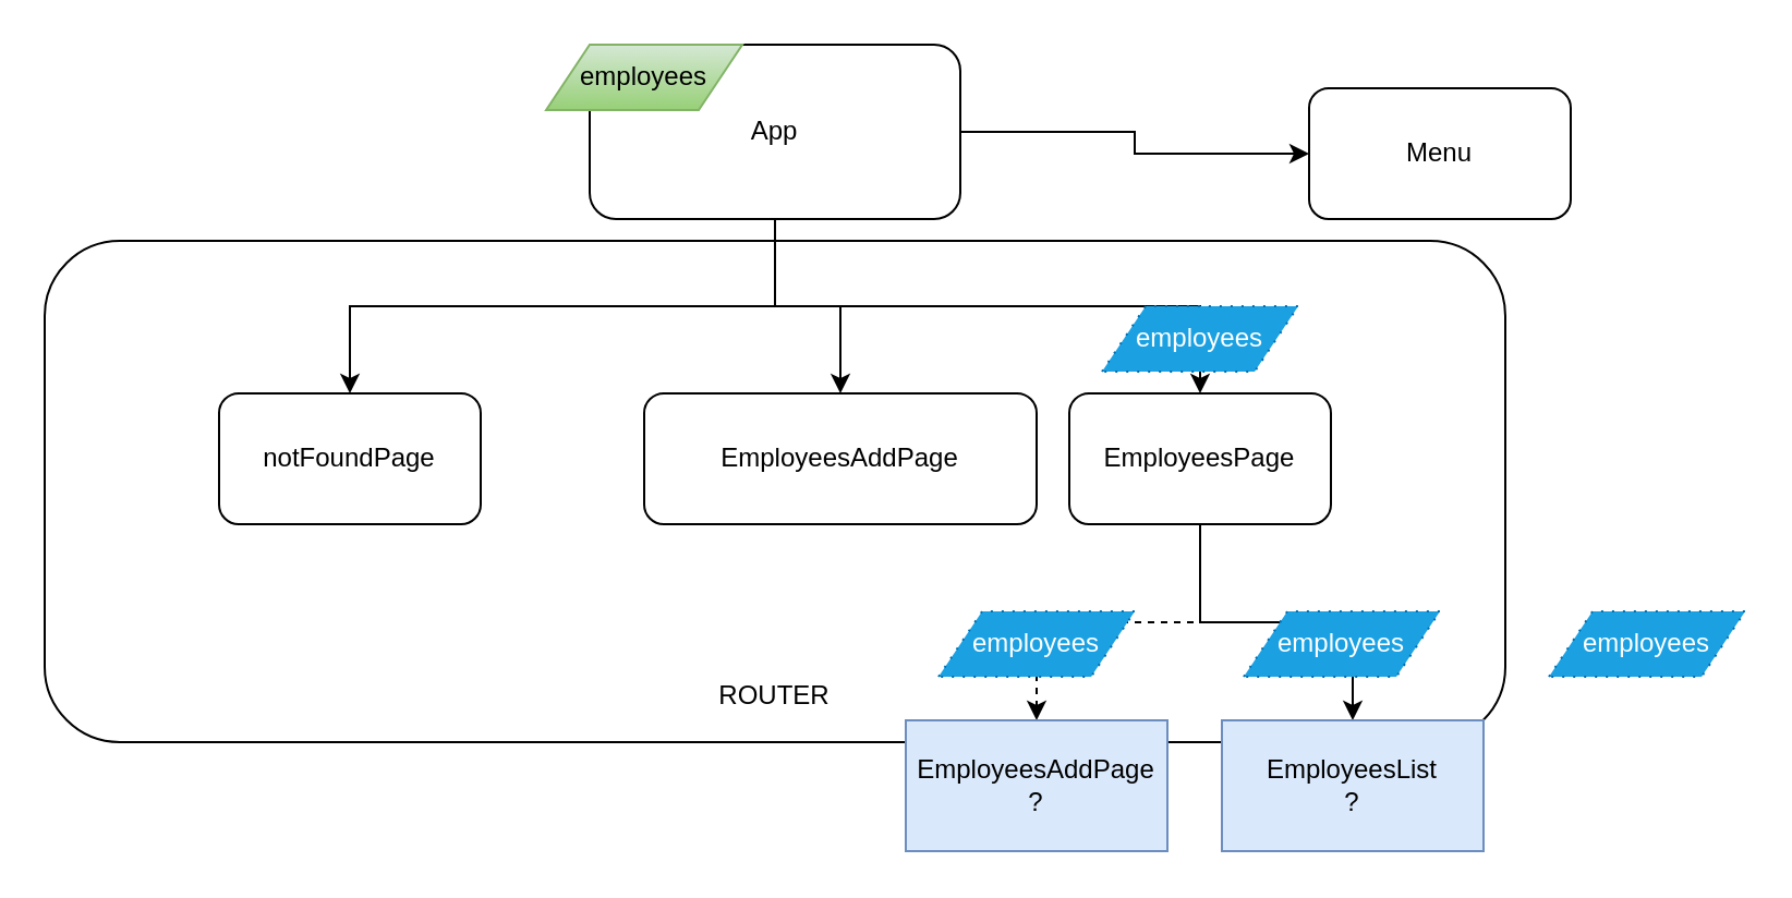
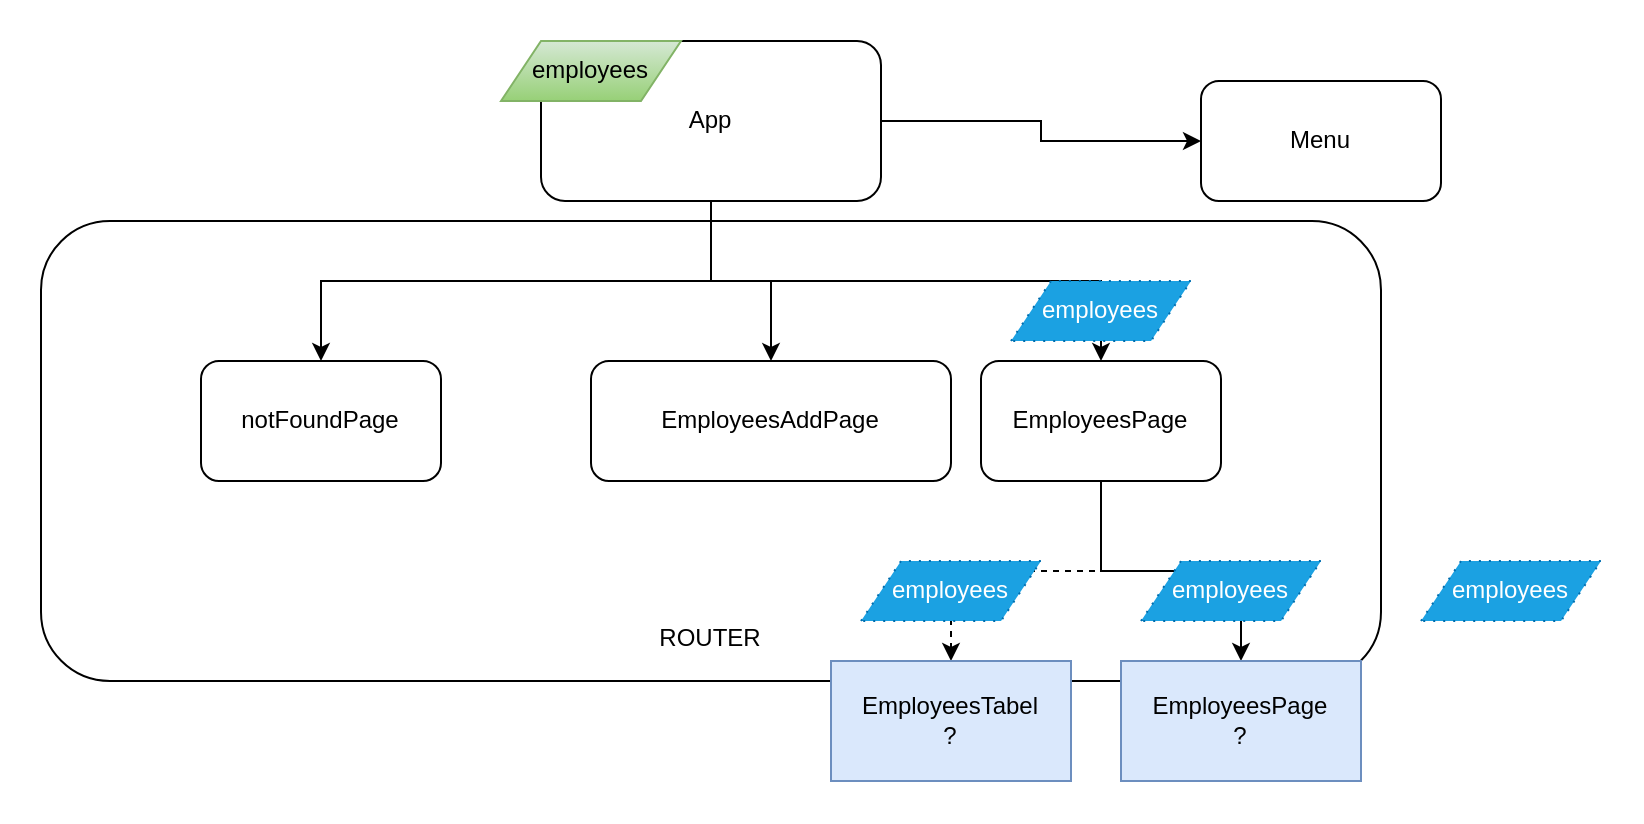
- <mxCell id="14" value="EmployeesAddPage&lt;div&gt;?&lt;/div&gt;" style="rounded=0;whiteSpace=wrap;html=1;fillColor=#dae8fc;strokeColor=#6c8ebf;" parent="1" vertex="1"><mxGeometry x="415" y="330" width="120" height="60" as="geometry" /></mxCell>
+ <mxCell id="14" value="EmployeesTabel&lt;div&gt;?&lt;/div&gt;" style="rounded=0;whiteSpace=wrap;html=1;fillColor=#dae8fc;strokeColor=#6c8ebf;" parent="1" vertex="1"><mxGeometry x="415" y="330" width="120" height="60" as="geometry" /></mxCell>
- <mxCell id="15" value="EmployeesList&lt;div&gt;?&lt;/div&gt;" style="rounded=0;whiteSpace=wrap;html=1;fillColor=#dae8fc;strokeColor=#6c8ebf;" parent="1" vertex="1"><mxGeometry x="560" y="330" width="120" height="60" as="geometry" /></mxCell>
+ <mxCell id="15" value="EmployeesPage&lt;div&gt;?&lt;/div&gt;" style="rounded=0;whiteSpace=wrap;html=1;fillColor=#dae8fc;strokeColor=#6c8ebf;" parent="1" vertex="1"><mxGeometry x="560" y="330" width="120" height="60" as="geometry" /></mxCell>
